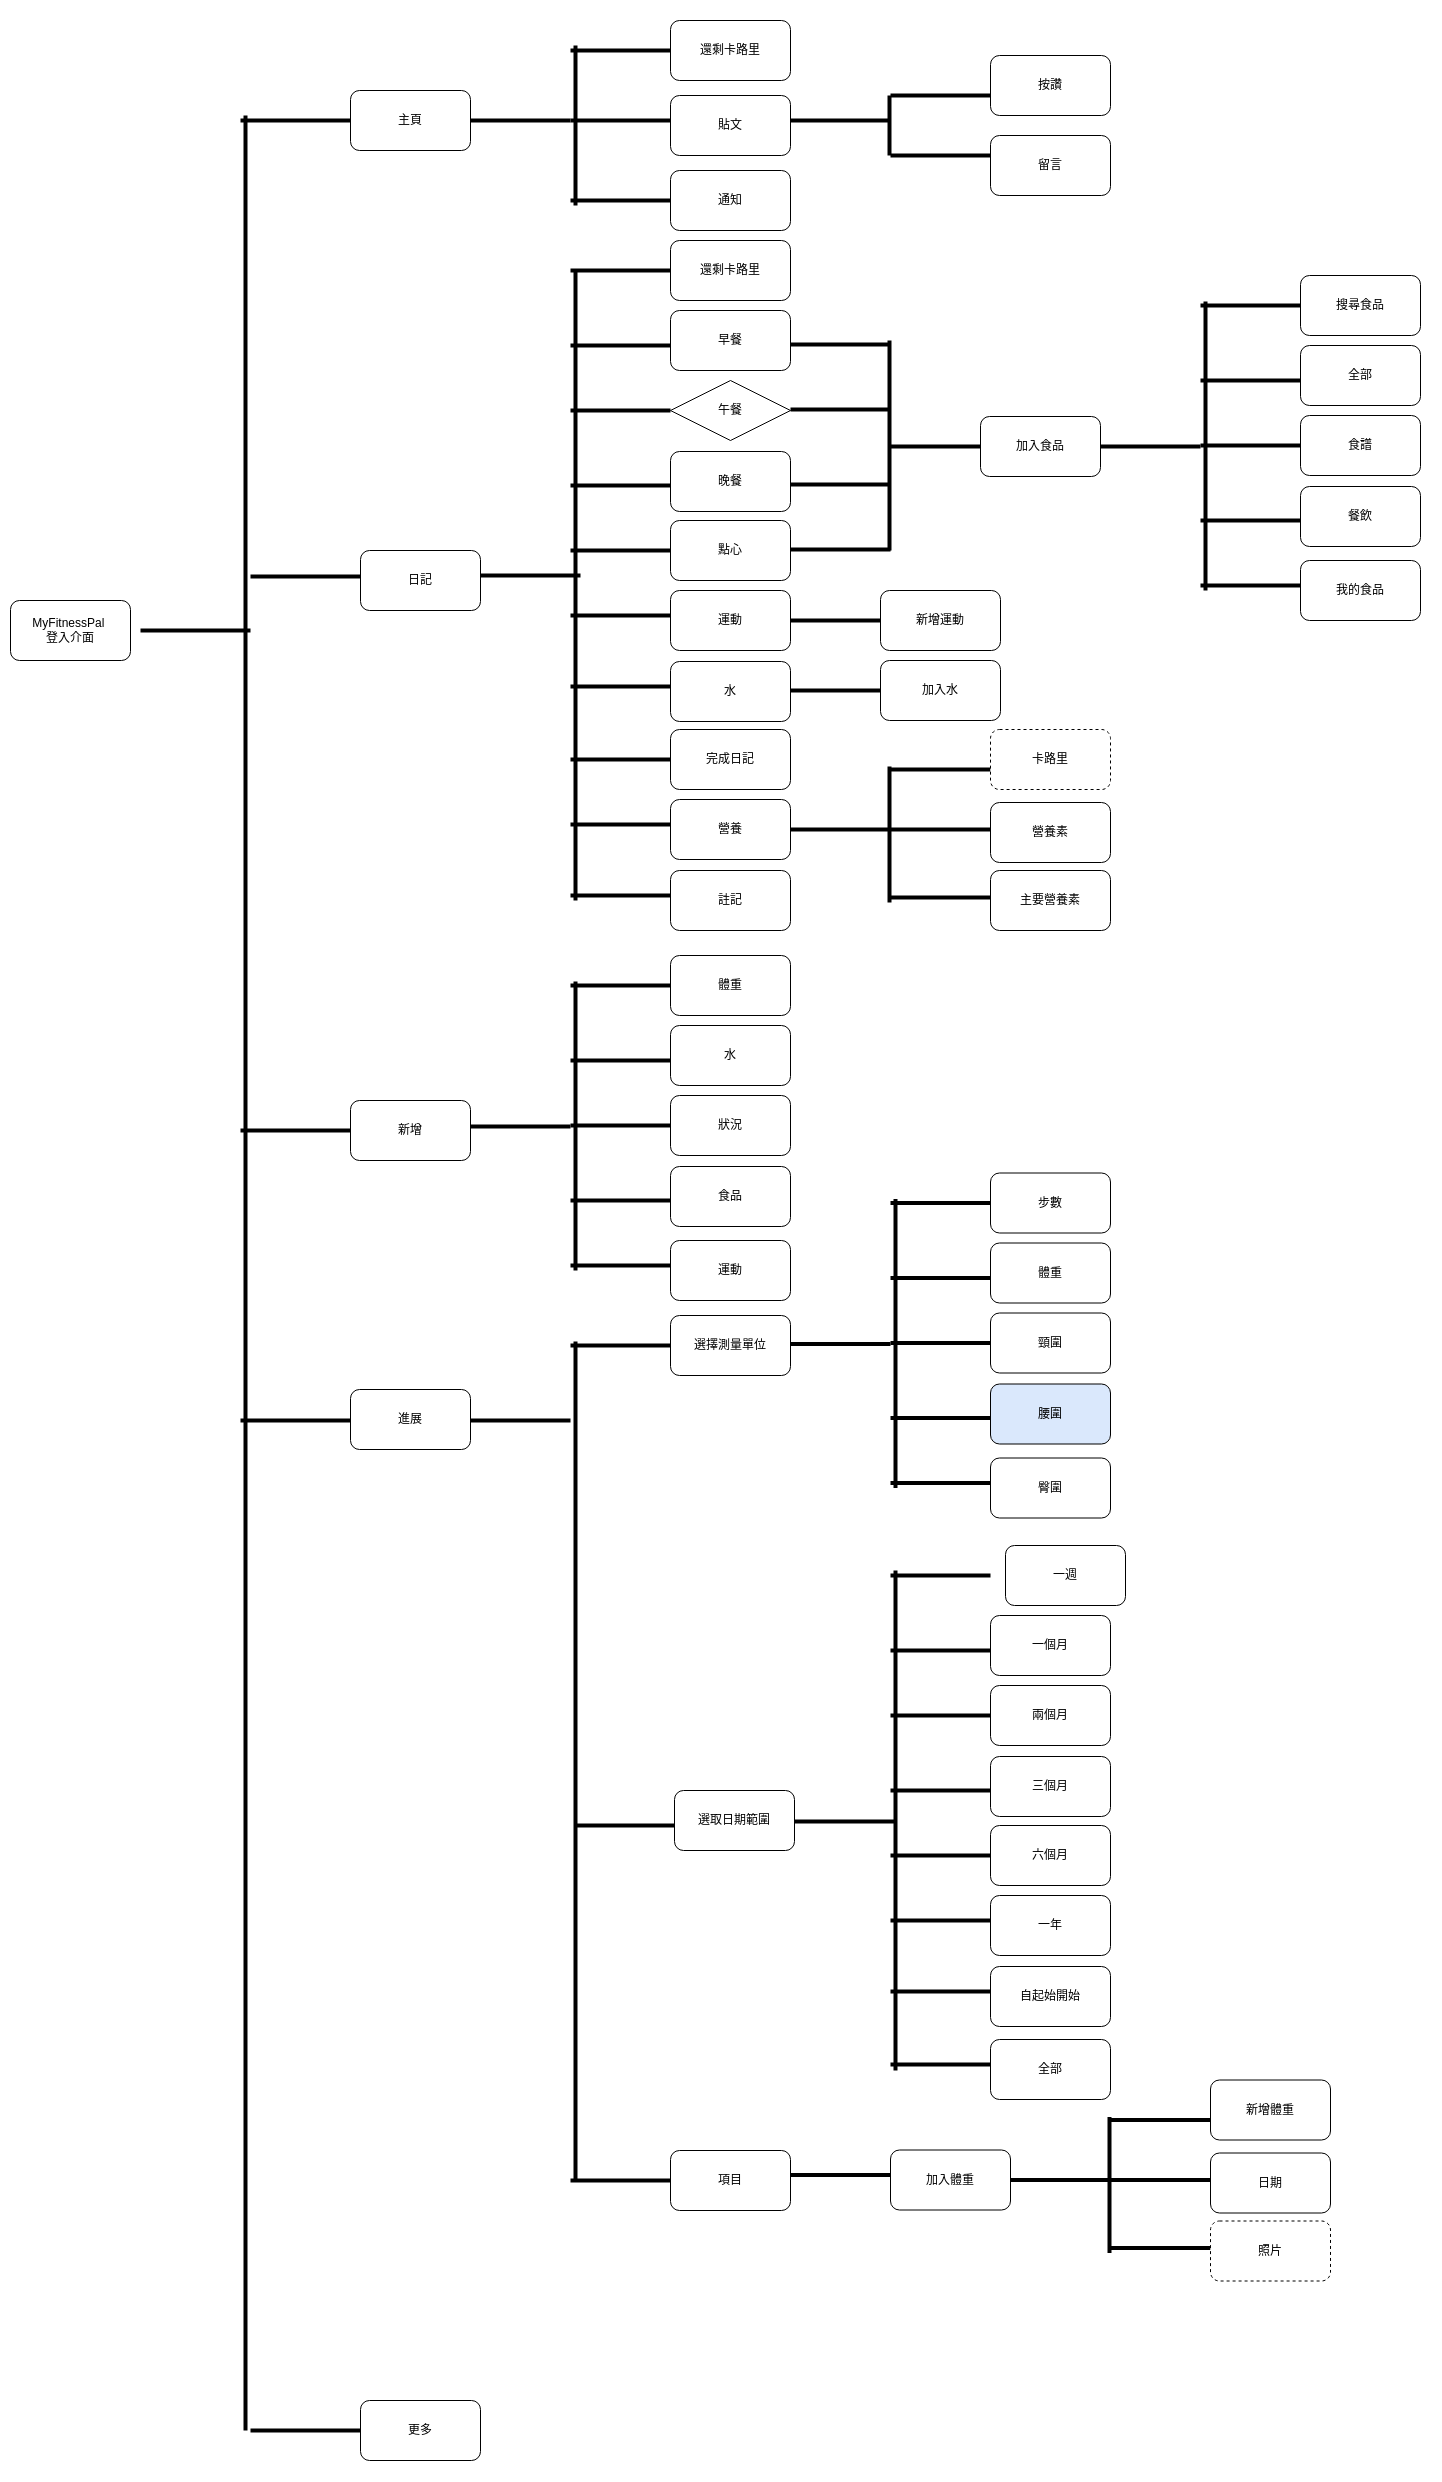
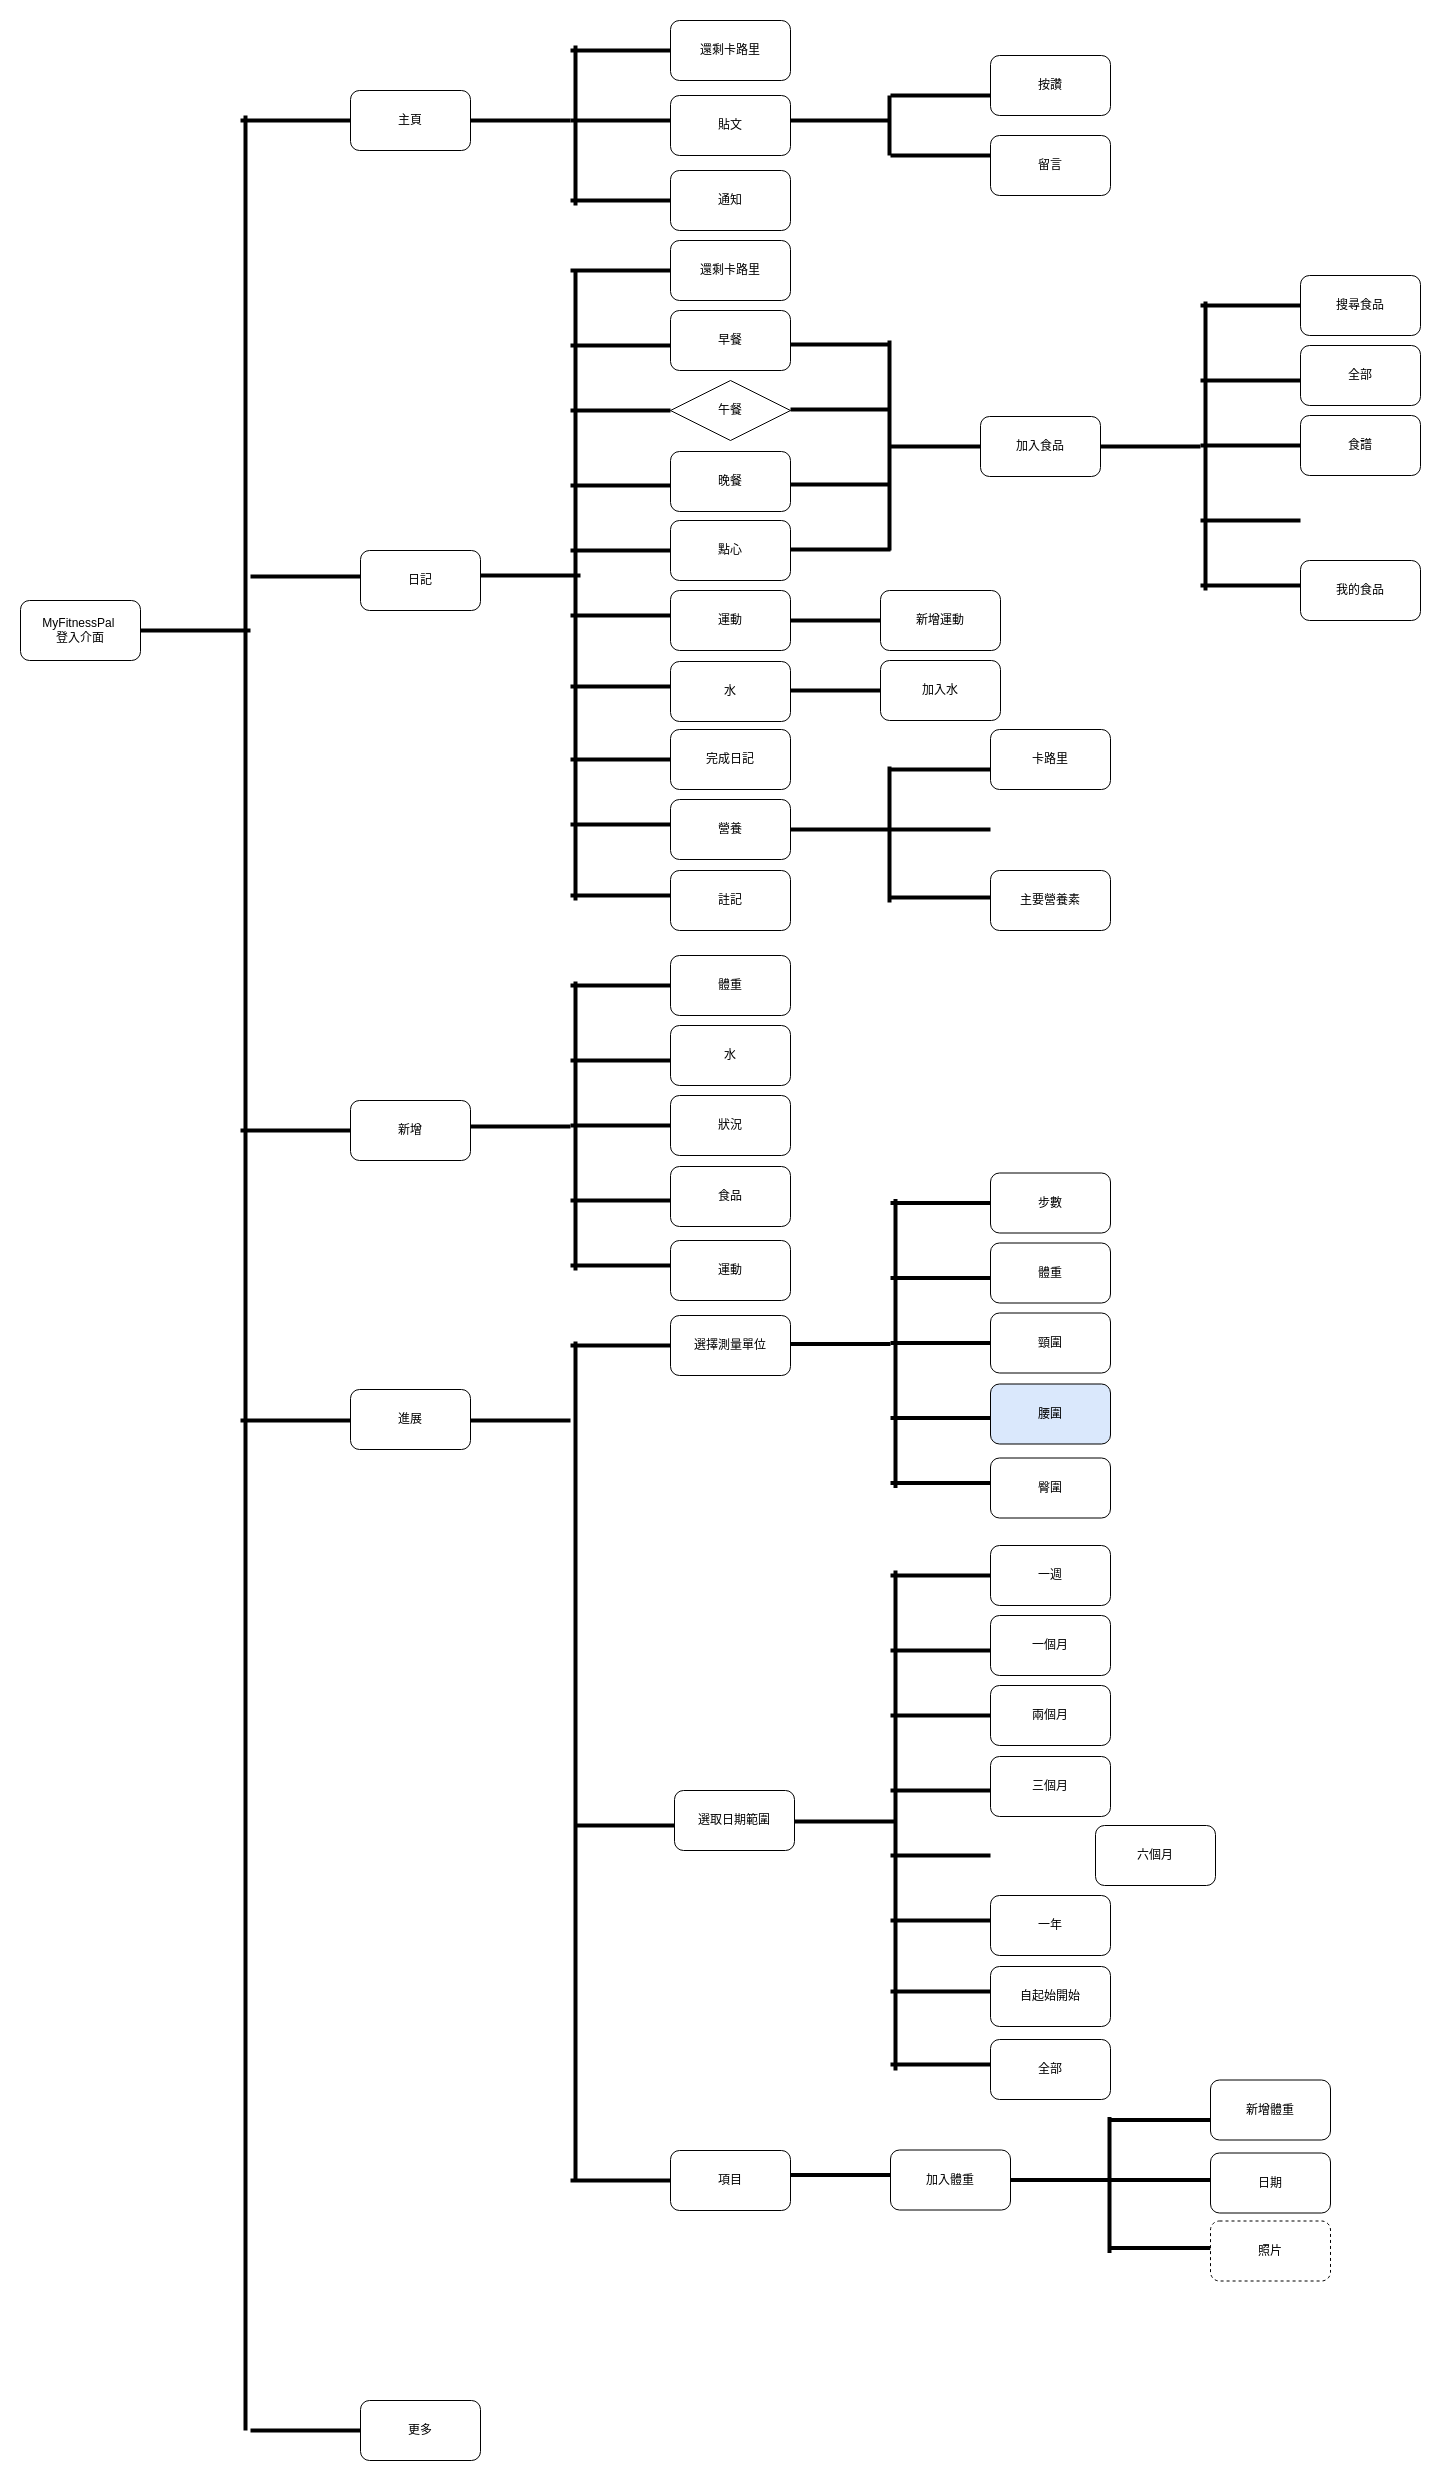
- <mxCell id="67" value="餐飲" style="rounded=1;whiteSpace=wrap;html=1;" vertex="1" parent="1"><mxGeometry x="1300" y="486" width="120" height="60" as="geometry" /></mxCell>
- <mxCell id="2" value="MyFitnessPal&amp;nbsp;&lt;br&gt;登入介面" style="rounded=1;whiteSpace=wrap;html=1;" vertex="1" parent="1"><mxGeometry x="10" y="600" width="120" height="60" as="geometry" /></mxCell>
+ <mxCell id="2" value="MyFitnessPal&amp;nbsp;&lt;br&gt;登入介面" style="rounded=1;whiteSpace=wrap;html=1;" vertex="1" parent="1"><mxGeometry x="20" y="600" width="120" height="60" as="geometry" /></mxCell>
- <mxCell id="79" value="卡路里" style="rounded=1;whiteSpace=wrap;html=1;dashed=1;" vertex="1" parent="1"><mxGeometry x="990" y="729" width="120" height="60" as="geometry" /></mxCell>
+ <mxCell id="79" value="卡路里" style="rounded=1;whiteSpace=wrap;html=1;" vertex="1" parent="1"><mxGeometry x="990" y="729" width="120" height="60" as="geometry" /></mxCell>
- <mxCell id="78" value="營養素" style="rounded=1;whiteSpace=wrap;html=1;" vertex="1" parent="1"><mxGeometry x="990" y="802" width="120" height="60" as="geometry" /></mxCell>
- <mxCell id="130" value="一週" style="rounded=1;whiteSpace=wrap;html=1;" vertex="1" parent="1"><mxGeometry x="1005" y="1545" width="120" height="60" as="geometry" /></mxCell>
+ <mxCell id="130" value="一週" style="rounded=1;whiteSpace=wrap;html=1;" vertex="1" parent="1"><mxGeometry x="990" y="1545" width="120" height="60" as="geometry" /></mxCell>
- <mxCell id="124" value="六個月" style="rounded=1;whiteSpace=wrap;html=1;" vertex="1" parent="1"><mxGeometry x="990" y="1825" width="120" height="60" as="geometry" /></mxCell>
+ <mxCell id="124" value="六個月" style="rounded=1;whiteSpace=wrap;html=1;" vertex="1" parent="1"><mxGeometry x="1095" y="1825" width="120" height="60" as="geometry" /></mxCell>
